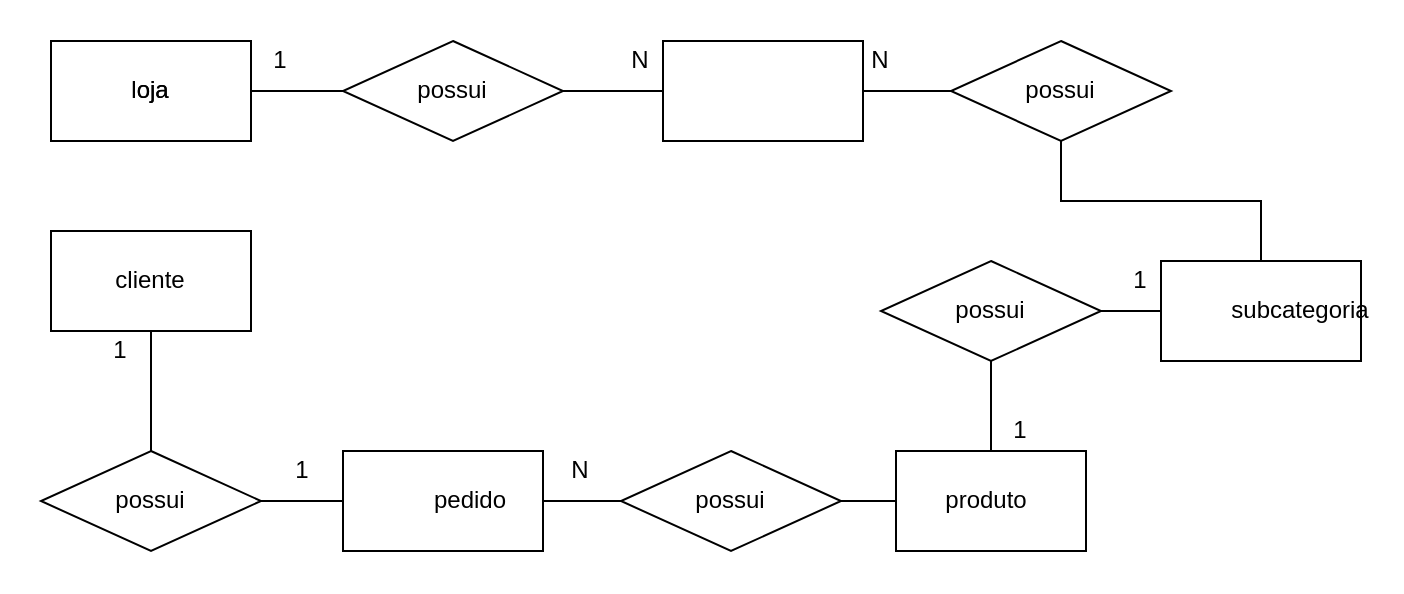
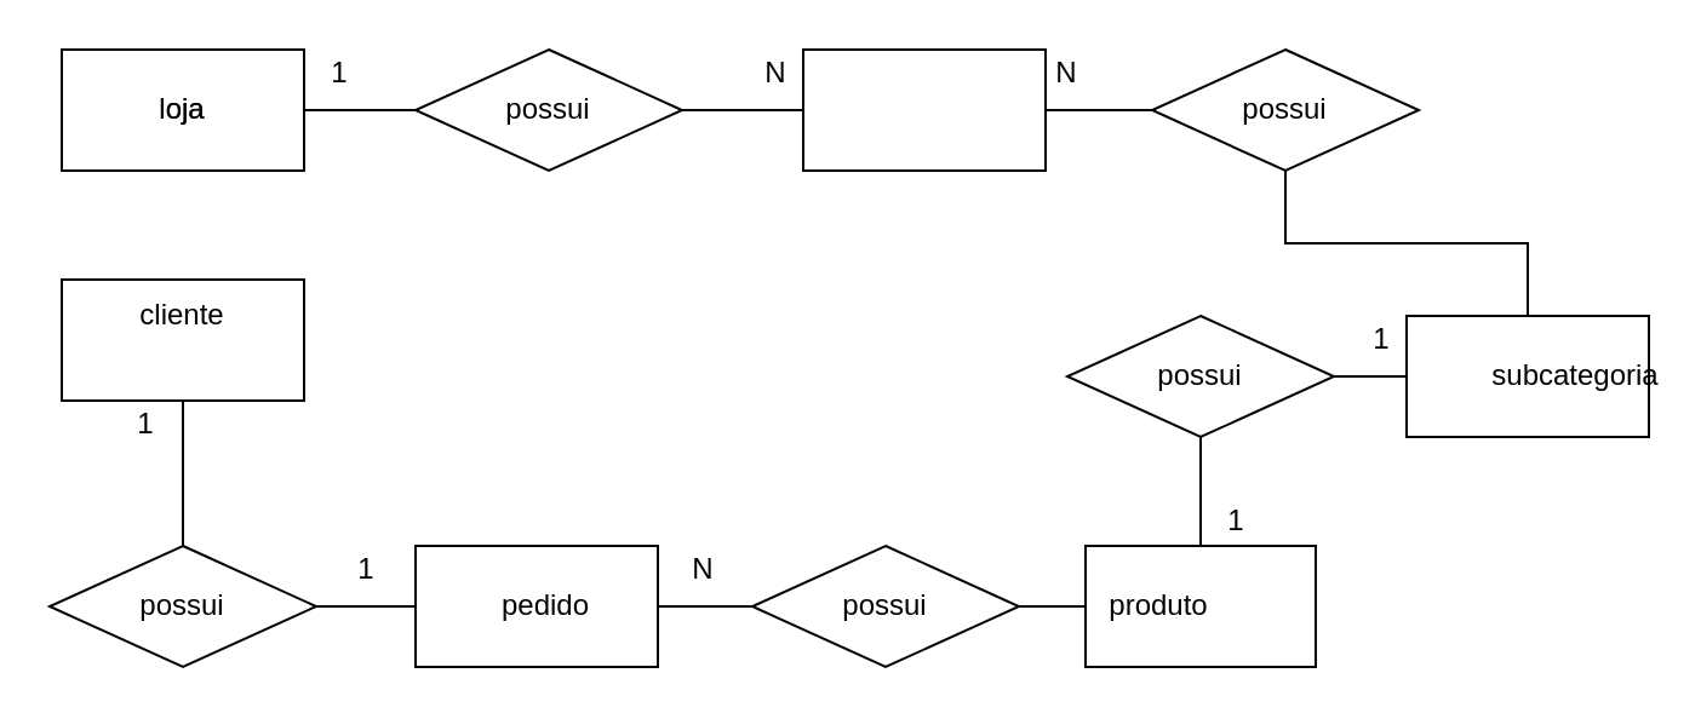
- <mxCell id="18" value="cliente" style="text;html=1;strokeColor=none;fillColor=none;align=center;verticalAlign=middle;whiteSpace=wrap;rounded=0;" vertex="1" parent="1"><mxGeometry x="55" y="130" width="40" height="20" as="geometry" /></mxCell>
+ <mxCell id="18" value="cliente" style="text;html=1;strokeColor=none;fillColor=none;align=center;verticalAlign=middle;whiteSpace=wrap;rounded=0;" vertex="1" parent="1"><mxGeometry x="55" y="120" width="40" height="20" as="geometry" /></mxCell>
- <mxCell id="19" value="pedido" style="text;html=1;strokeColor=none;fillColor=none;align=center;verticalAlign=middle;whiteSpace=wrap;rounded=0;" vertex="1" parent="1"><mxGeometry x="215" y="240" width="40" height="20" as="geometry" /></mxCell>
+ <mxCell id="19" value="pedido" style="text;html=1;strokeColor=none;fillColor=none;align=center;verticalAlign=middle;whiteSpace=wrap;rounded=0;" vertex="1" parent="1"><mxGeometry x="205" y="240" width="40" height="20" as="geometry" /></mxCell>
- <mxCell id="15" value="produto" style="text;html=1;strokeColor=none;fillColor=none;align=center;verticalAlign=middle;whiteSpace=wrap;rounded=0;" vertex="1" parent="1"><mxGeometry x="472.5" y="240" width="40" height="20" as="geometry" /></mxCell>
+ <mxCell id="15" value="produto" style="text;html=1;strokeColor=none;fillColor=none;align=center;verticalAlign=middle;whiteSpace=wrap;rounded=0;" vertex="1" parent="1"><mxGeometry x="457.5" y="240" width="40" height="20" as="geometry" /></mxCell>
